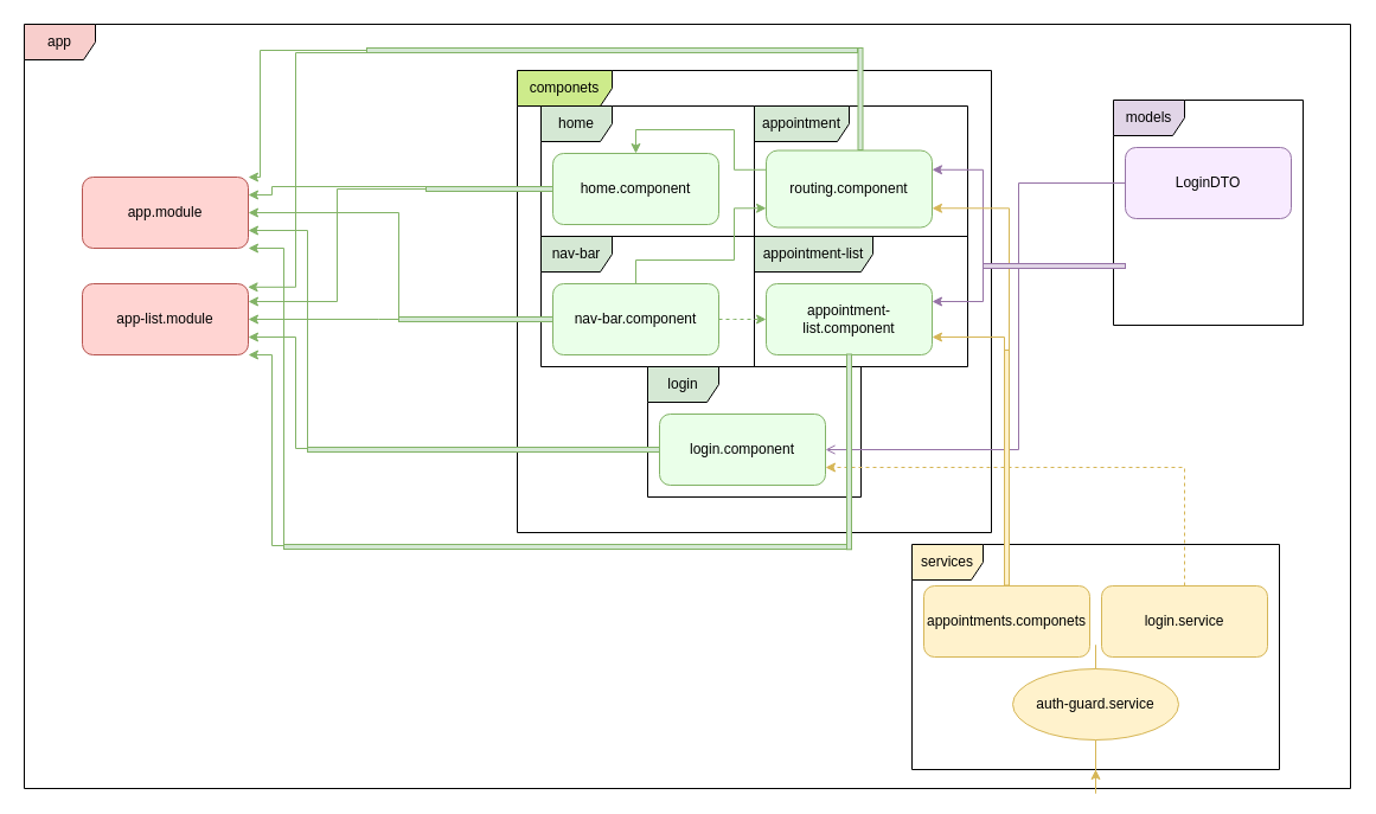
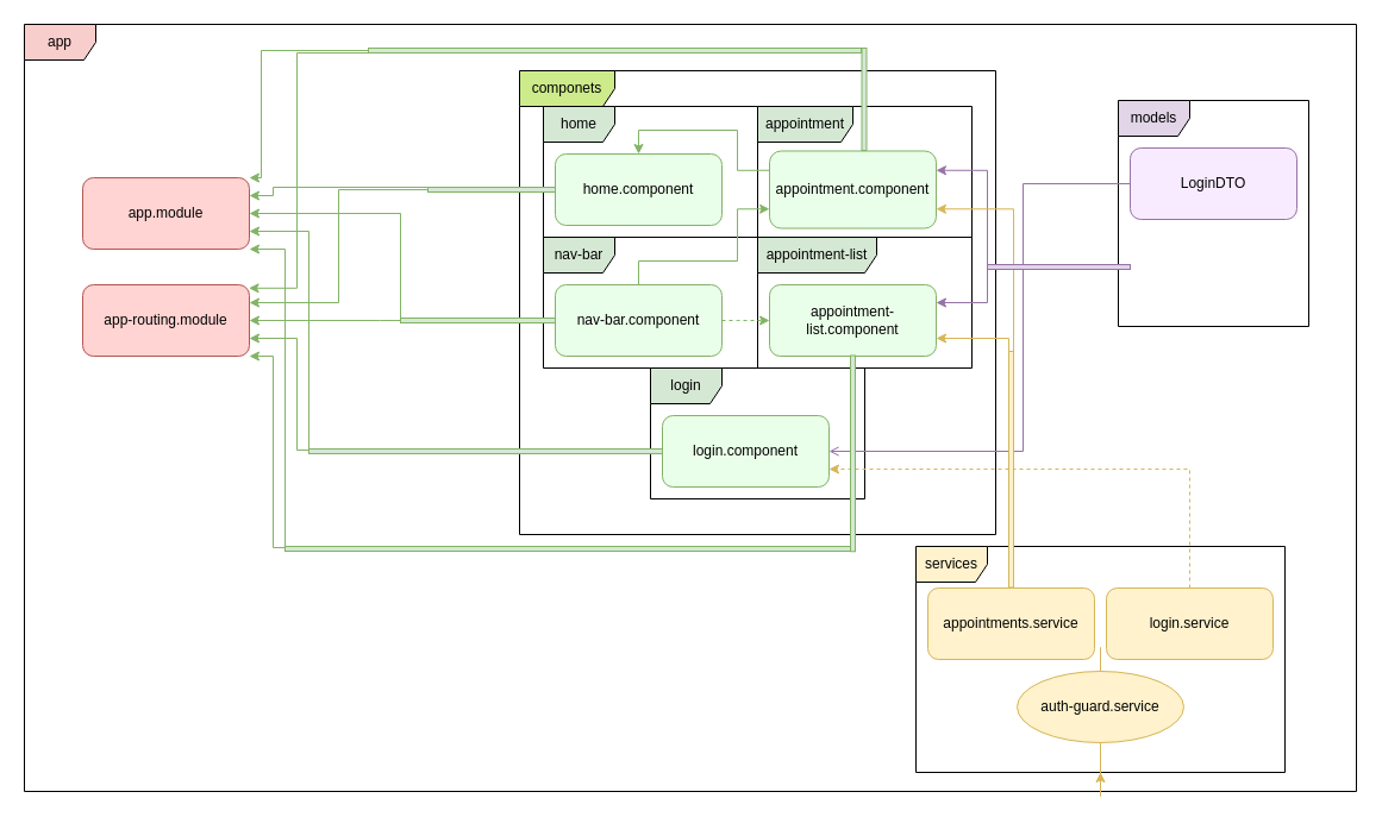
- <mxCell id="34" value="routing.component" style="rounded=1;whiteSpace=wrap;html=1;fillColor=#EAFFE9;strokeColor=#82b366;" parent="1" vertex="1"><mxGeometry x="646" y="126.5" width="140" height="65" as="geometry" /></mxCell>
+ <mxCell id="34" value="appointment.component" style="rounded=1;whiteSpace=wrap;html=1;fillColor=#EAFFE9;strokeColor=#82b366;" parent="1" vertex="1"><mxGeometry x="646" y="126.5" width="140" height="65" as="geometry" /></mxCell>
- <mxCell id="20" value="app-list.module" style="rounded=1;whiteSpace=wrap;html=1;fillColor=#FFD4D2;strokeColor=#b85450;" parent="1" vertex="1"><mxGeometry x="69" y="239" width="140" height="60" as="geometry" /></mxCell>
+ <mxCell id="20" value="app-routing.module" style="rounded=1;whiteSpace=wrap;html=1;fillColor=#FFD4D2;strokeColor=#b85450;" parent="1" vertex="1"><mxGeometry x="69" y="239" width="140" height="60" as="geometry" /></mxCell>
- <mxCell id="23" value="appointments.componets" style="rounded=1;whiteSpace=wrap;html=1;fillColor=#FFF2CC;strokeColor=#d6b656;" parent="1" vertex="1"><mxGeometry x="779" y="494" width="140" height="60" as="geometry" /></mxCell>
+ <mxCell id="23" value="appointments.service" style="rounded=1;whiteSpace=wrap;html=1;fillColor=#FFF2CC;strokeColor=#d6b656;" parent="1" vertex="1"><mxGeometry x="779" y="494" width="140" height="60" as="geometry" /></mxCell>
